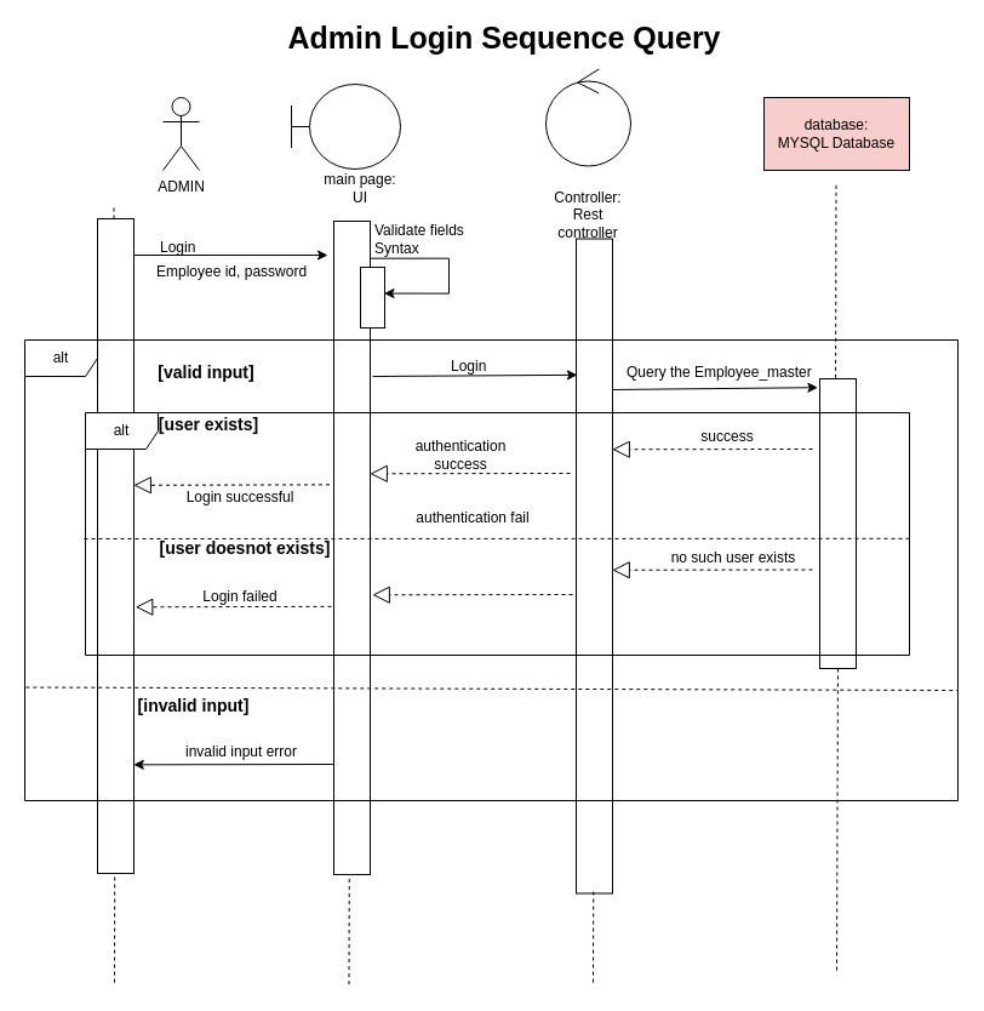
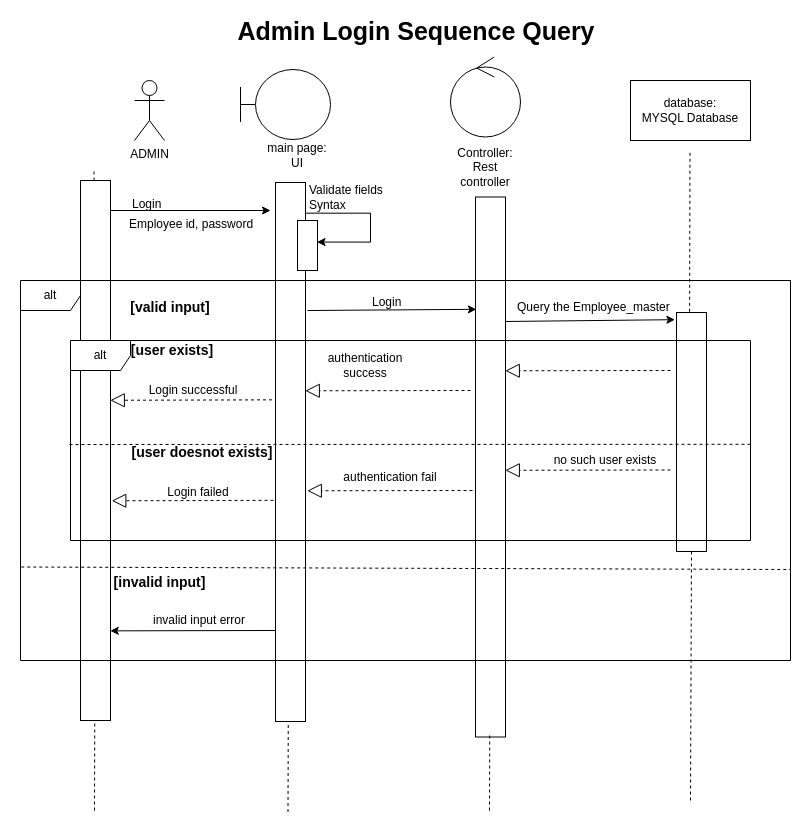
- <mxCell id="15" value="database:&lt;br&gt;MYSQL Database" style="rounded=0;whiteSpace=wrap;html=1;fillColor=#f8cecc;" parent="1" vertex="1"><mxGeometry x="630" y="80" width="120" height="60" as="geometry" /></mxCell>
+ <mxCell id="15" value="database:&lt;br&gt;MYSQL Database" style="rounded=0;whiteSpace=wrap;html=1;" parent="1" vertex="1"><mxGeometry x="630" y="80" width="120" height="60" as="geometry" /></mxCell>
- <mxCell id="13" value="Controller:&lt;br&gt;Rest controller" style="text;html=1;strokeColor=none;fillColor=none;align=center;verticalAlign=middle;whiteSpace=wrap;rounded=0;" parent="1" vertex="1"><mxGeometry x="465" y="166.5" width="40" height="20" as="geometry" /></mxCell>
+ <mxCell id="13" value="Controller:&lt;br&gt;Rest controller" style="text;html=1;strokeColor=none;fillColor=none;align=center;verticalAlign=middle;whiteSpace=wrap;rounded=0;" parent="1" vertex="1"><mxGeometry x="465" y="156.5" width="40" height="20" as="geometry" /></mxCell>
- <mxCell id="44" value="success" style="text;html=1;strokeColor=none;fillColor=none;align=center;verticalAlign=middle;whiteSpace=wrap;rounded=0;" parent="1" vertex="1"><mxGeometry x="550" y="352.5" width="100" height="15" as="geometry" /></mxCell>
- <mxCell id="46" value="authentication success" style="text;html=1;strokeColor=none;fillColor=none;align=center;verticalAlign=middle;whiteSpace=wrap;rounded=0;" parent="1" vertex="1"><mxGeometry x="330" y="360" width="100" height="30" as="geometry" /></mxCell>
+ <mxCell id="46" value="authentication success" style="text;html=1;strokeColor=none;fillColor=none;align=center;verticalAlign=middle;whiteSpace=wrap;rounded=0;" parent="1" vertex="1"><mxGeometry x="315" y="350" width="100" height="30" as="geometry" /></mxCell>
- <mxCell id="49" value="Login successful" style="text;html=1;strokeColor=none;fillColor=none;align=center;verticalAlign=middle;whiteSpace=wrap;rounded=0;" parent="1" vertex="1"><mxGeometry x="147.5" y="395" width="100" height="30" as="geometry" /></mxCell>
+ <mxCell id="49" value="Login successful" style="text;html=1;strokeColor=none;fillColor=none;align=center;verticalAlign=middle;whiteSpace=wrap;rounded=0;" parent="1" vertex="1"><mxGeometry x="142.5" y="375" width="100" height="30" as="geometry" /></mxCell>
- <mxCell id="47" value="authentication fail" style="text;html=1;strokeColor=none;fillColor=none;align=center;verticalAlign=middle;whiteSpace=wrap;rounded=0;" parent="1" vertex="1"><mxGeometry x="340" y="411.5" width="100" height="30" as="geometry" /></mxCell>
+ <mxCell id="47" value="authentication fail" style="text;html=1;strokeColor=none;fillColor=none;align=center;verticalAlign=middle;whiteSpace=wrap;rounded=0;" parent="1" vertex="1"><mxGeometry x="340" y="461.5" width="100" height="30" as="geometry" /></mxCell>
